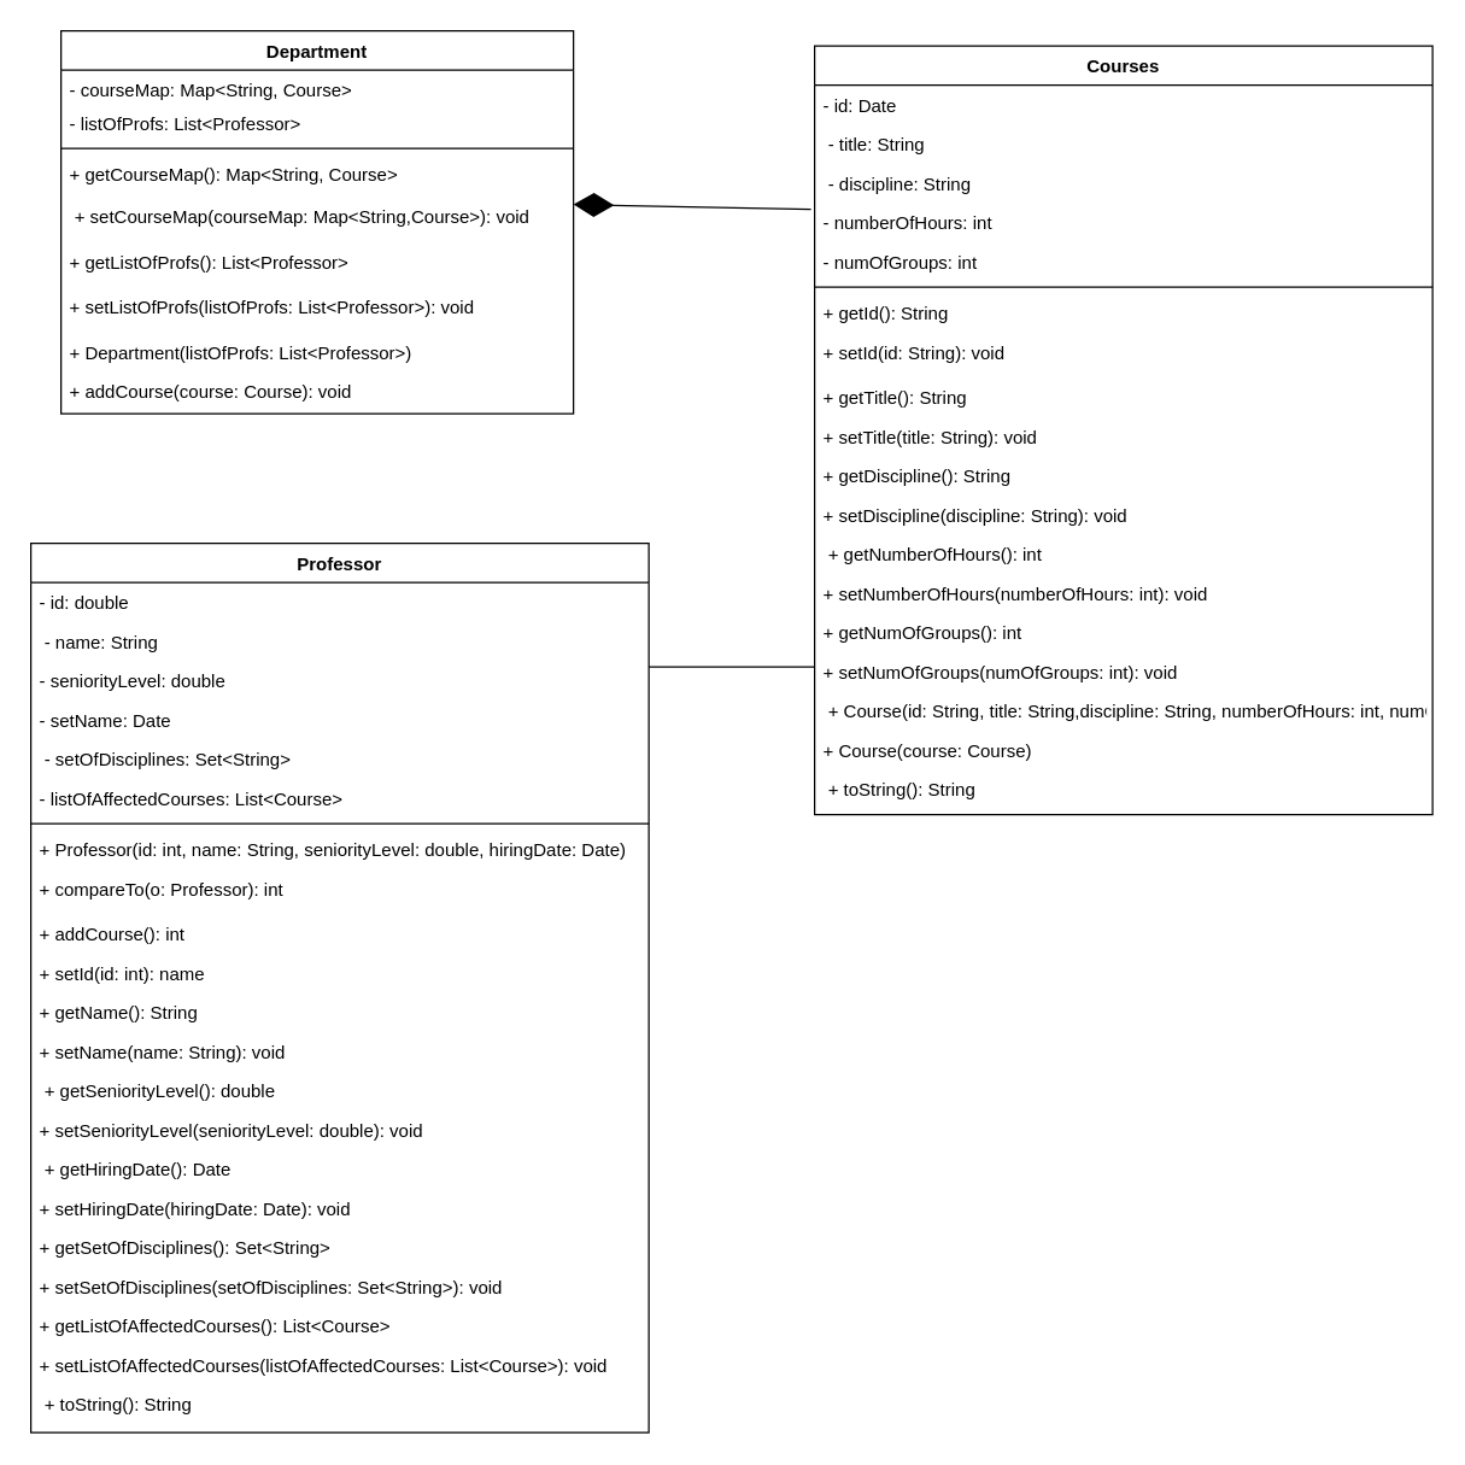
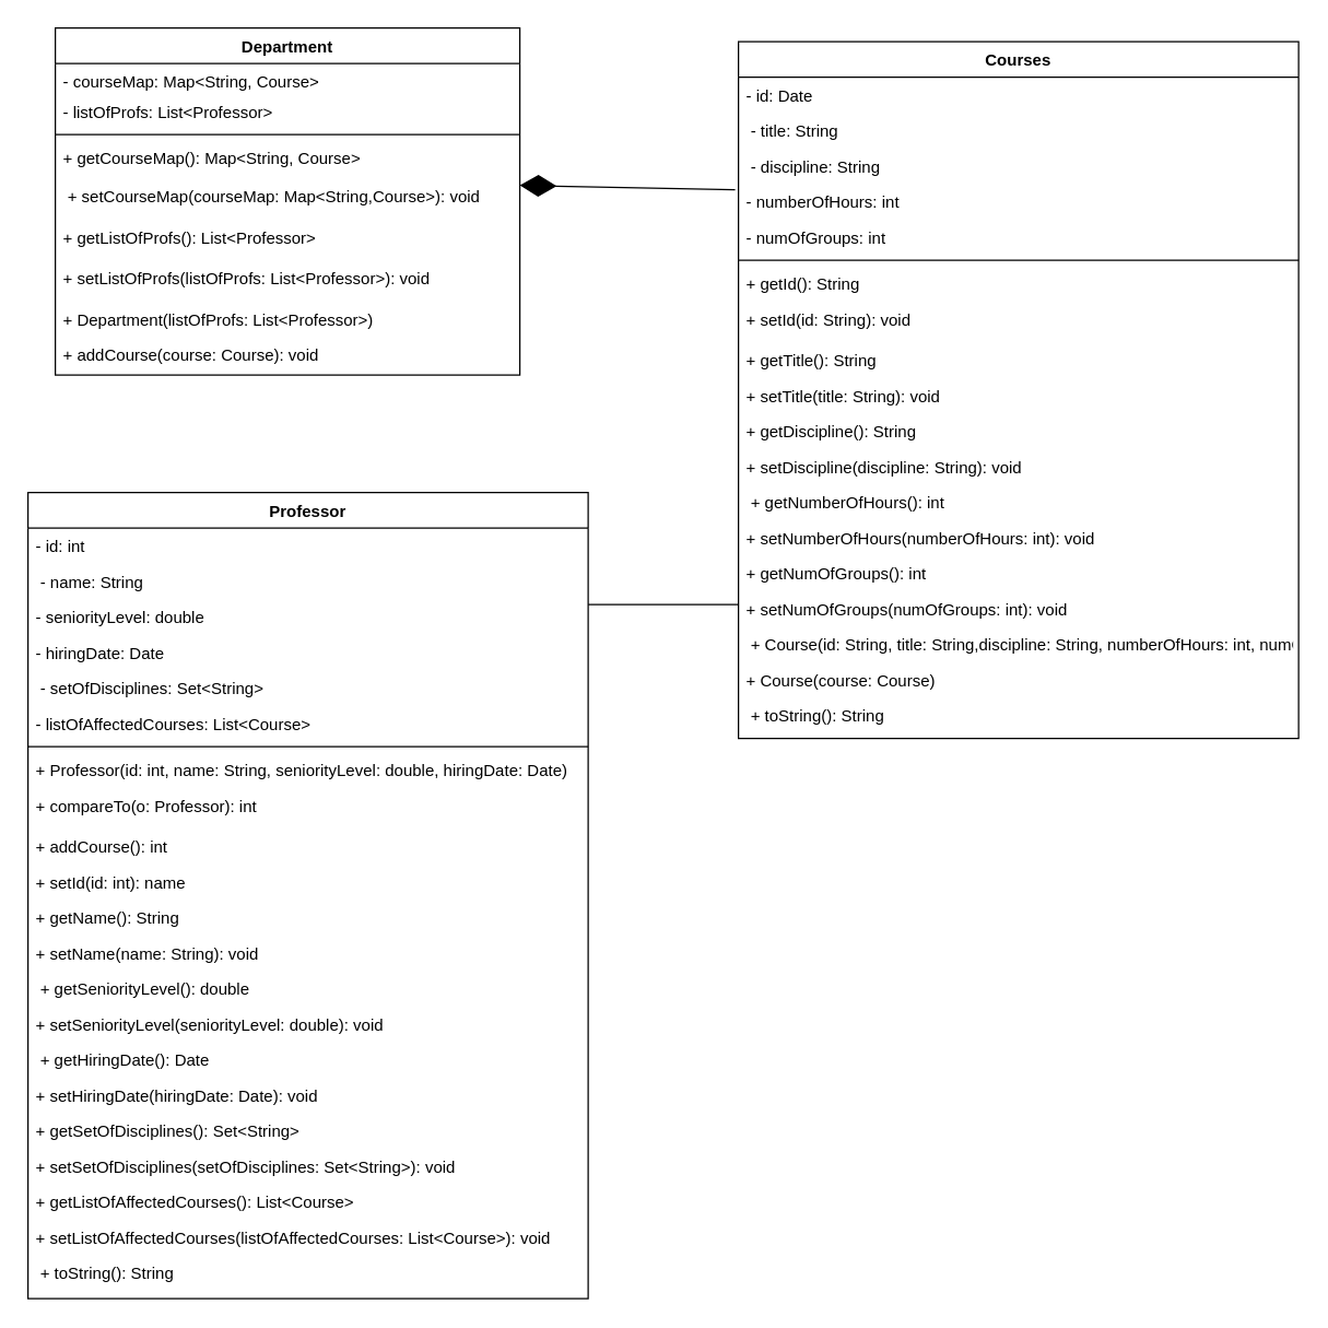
- <mxCell id="33" value="- id: double" style="text;align=left;verticalAlign=top;spacingLeft=4;spacingRight=4;overflow=hidden;rotatable=0;points=[[0,0.5],[1,0.5]];portConstraint=eastwest;" parent="32" vertex="1"><mxGeometry y="26" width="410" height="26" as="geometry" /></mxCell>
+ <mxCell id="33" value="- id: int" style="text;align=left;verticalAlign=top;spacingLeft=4;spacingRight=4;overflow=hidden;rotatable=0;points=[[0,0.5],[1,0.5]];portConstraint=eastwest;" parent="32" vertex="1"><mxGeometry y="26" width="410" height="26" as="geometry" /></mxCell>
- <mxCell id="36" value="- setName: Date" style="text;align=left;verticalAlign=top;spacingLeft=4;spacingRight=4;overflow=hidden;rotatable=0;points=[[0,0.5],[1,0.5]];portConstraint=eastwest;rounded=0;shadow=0;html=0;" parent="32" vertex="1"><mxGeometry y="104" width="410" height="26" as="geometry" /></mxCell>
+ <mxCell id="36" value="- hiringDate: Date" style="text;align=left;verticalAlign=top;spacingLeft=4;spacingRight=4;overflow=hidden;rotatable=0;points=[[0,0.5],[1,0.5]];portConstraint=eastwest;rounded=0;shadow=0;html=0;" parent="32" vertex="1"><mxGeometry y="104" width="410" height="26" as="geometry" /></mxCell>
